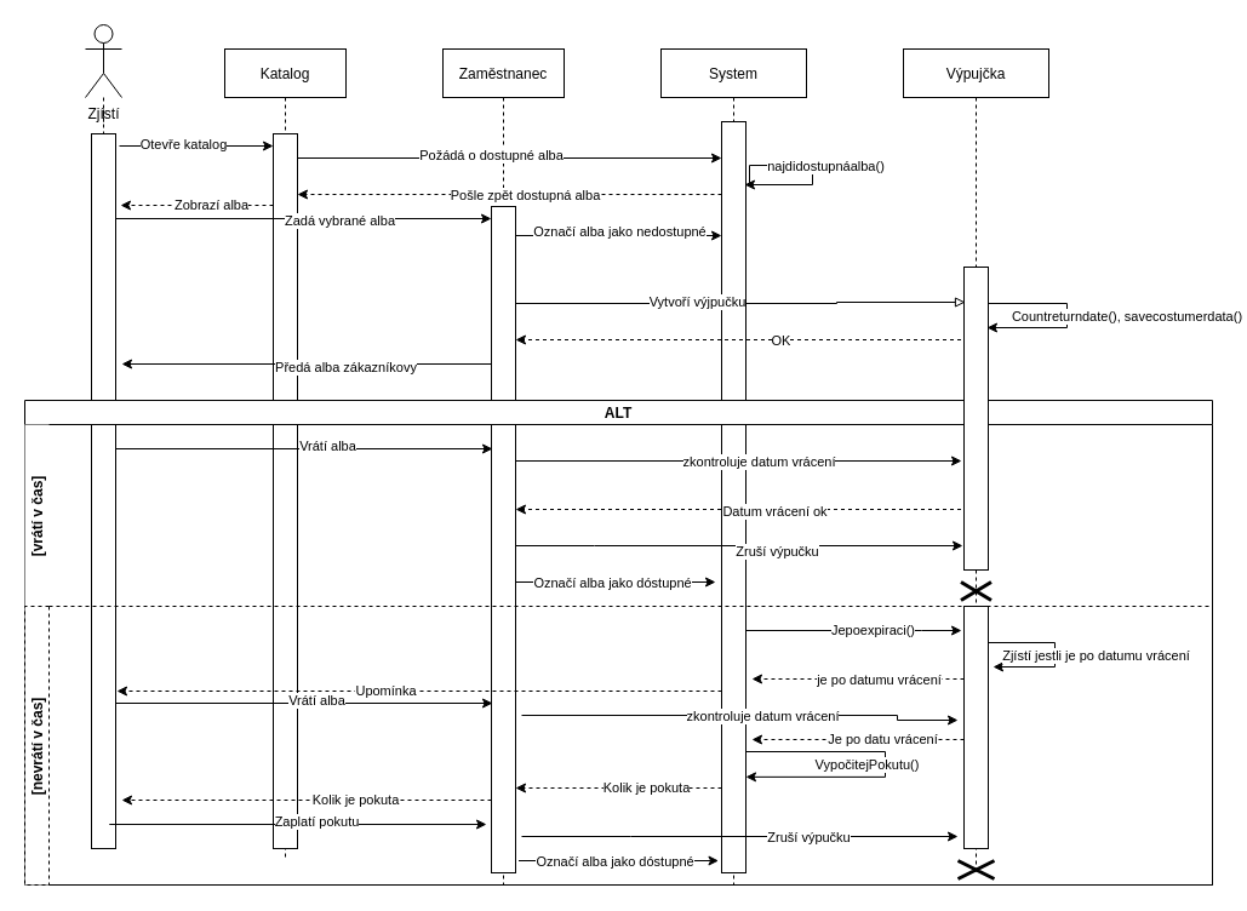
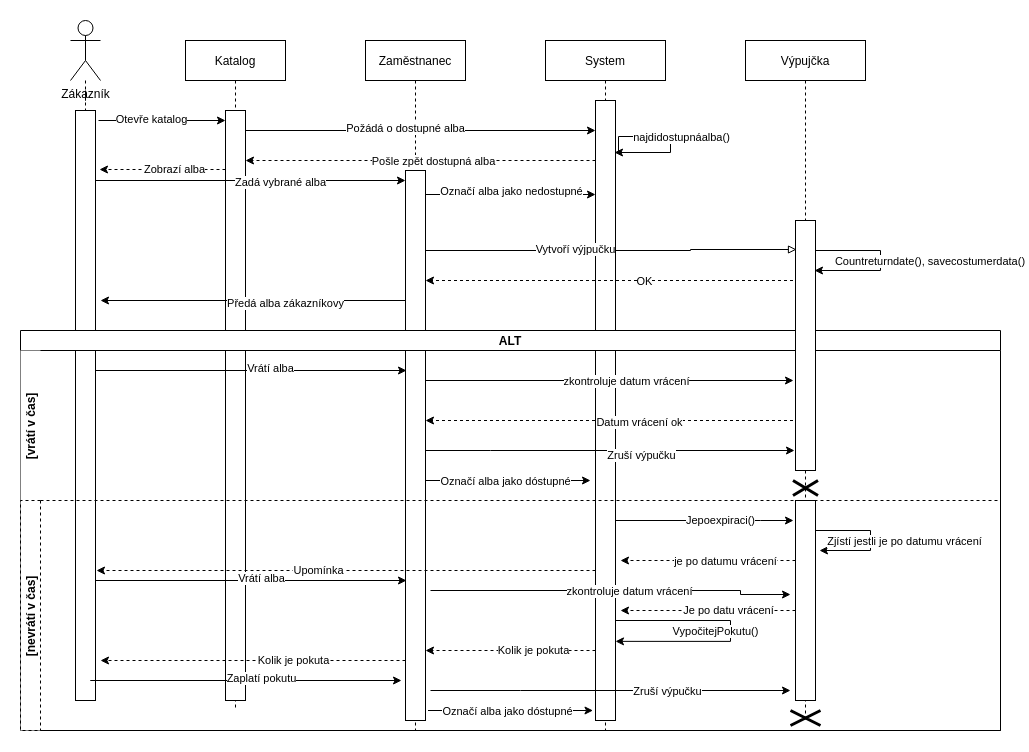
- <mxCell id="11" value="Zjístí" style="shape=umlActor;verticalLabelPosition=bottom;verticalAlign=top;html=1;outlineConnect=0;" vertex="1" parent="1"><mxGeometry x="70" y="20" width="30" height="60" as="geometry" /></mxCell>
+ <mxCell id="11" value="Zákazník" style="shape=umlActor;verticalLabelPosition=bottom;verticalAlign=top;html=1;outlineConnect=0;" vertex="1" parent="1"><mxGeometry x="70" y="20" width="30" height="60" as="geometry" /></mxCell>
